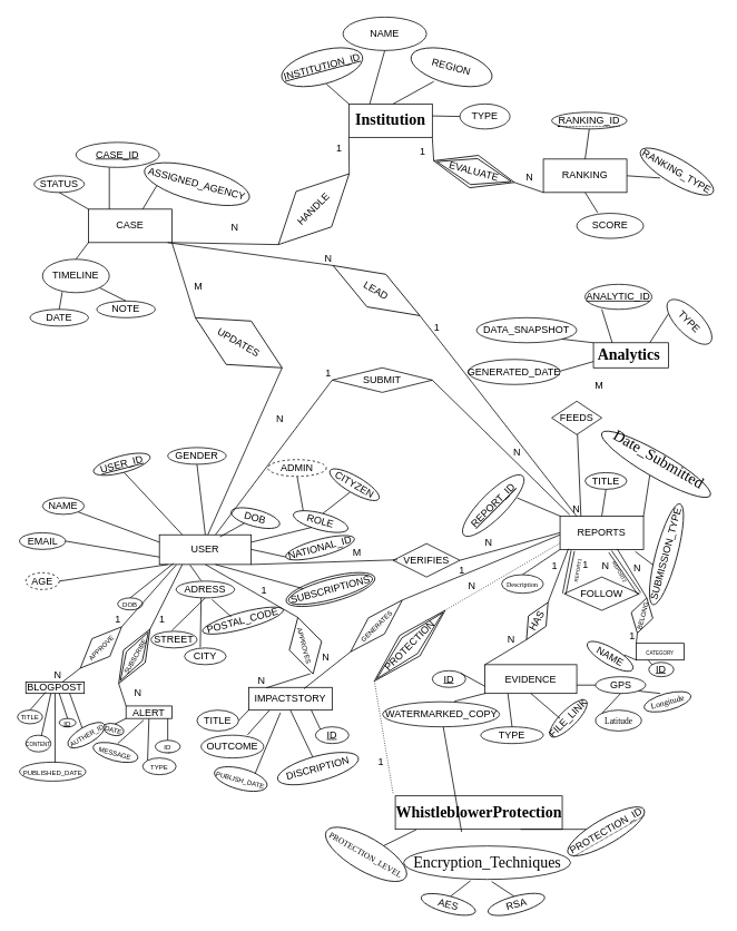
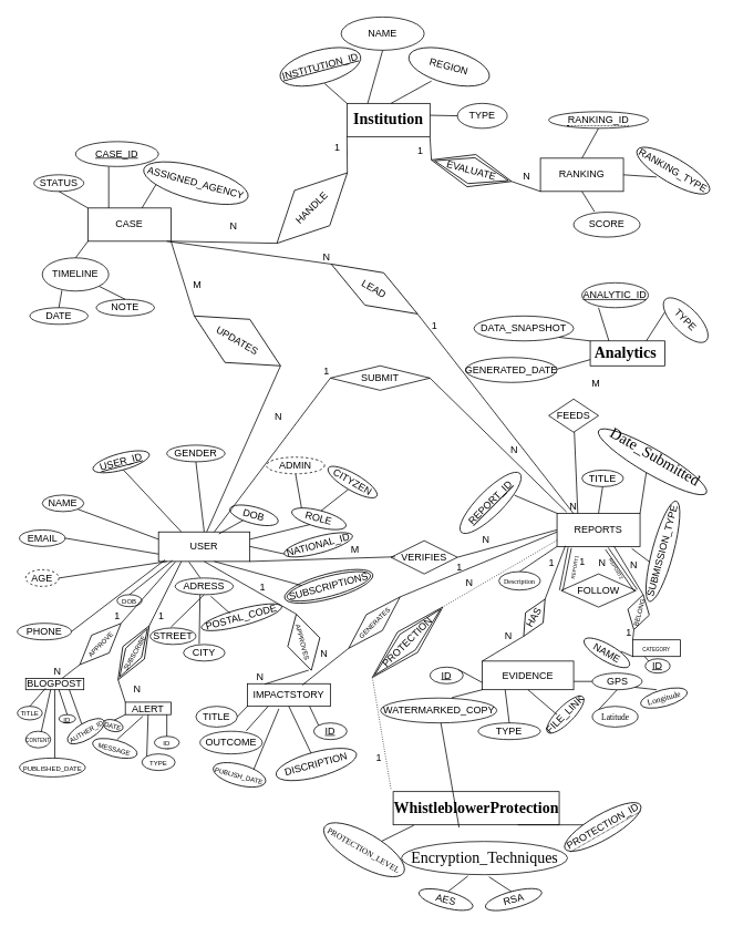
- <mxCell id="72" value="&lt;span style=&quot;border-bottom: 1px dotted&quot;&gt;RANKING_ID&lt;/span&gt;" style="ellipse;whiteSpace=wrap;html=1;align=center;" vertex="1" parent="1"><mxGeometry x="660" y="134" width="90" height="20" as="geometry" /></mxCell>
+ <mxCell id="72" value="&lt;span style=&quot;border-bottom: 1px dotted&quot;&gt;RANKING_ID&lt;/span&gt;" style="ellipse;whiteSpace=wrap;html=1;align=center;" vertex="1" parent="1"><mxGeometry x="660" y="134" width="120" height="20" as="geometry" /></mxCell>
+ <mxCell id="17" value="" style="endArrow=none;html=1;rounded=0;exitX=1;exitY=0.5;exitDx=0;exitDy=0;entryX=0.07;entryY=0.949;entryDx=0;entryDy=0;entryPerimeter=0;" edge="1" parent="1" source="13" target="8"><mxGeometry relative="1" as="geometry"><mxPoint x="185" y="695.115" as="sourcePoint" /><mxPoint x="190" y="676" as="targetPoint" /></mxGeometry></mxCell>
+ <mxCell id="13" value="PHONE" style="ellipse;whiteSpace=wrap;html=1;align=center;" vertex="1" parent="1"><mxGeometry y="749.995" width="65" height="20" as="geometry" x="20" /></mxCell>
